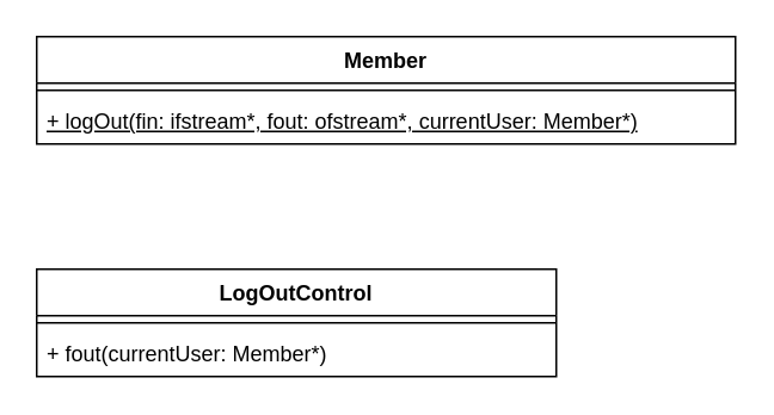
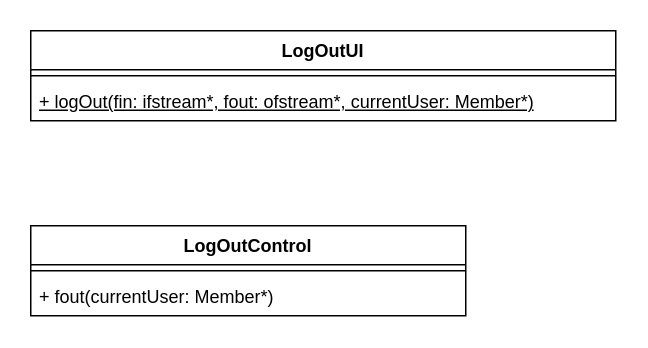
- <mxCell id="2" value="Member" style="swimlane;fontStyle=1;align=center;verticalAlign=top;childLayout=stackLayout;horizontal=1;startSize=26;horizontalStack=0;resizeParent=1;resizeParentMax=0;resizeLast=0;collapsible=1;marginBottom=0;whiteSpace=wrap;html=1;" vertex="1" parent="1"><mxGeometry x="20" y="20" width="390" height="60" as="geometry" /></mxCell>
+ <mxCell id="2" value="LogOutUI" style="swimlane;fontStyle=1;align=center;verticalAlign=top;childLayout=stackLayout;horizontal=1;startSize=26;horizontalStack=0;resizeParent=1;resizeParentMax=0;resizeLast=0;collapsible=1;marginBottom=0;whiteSpace=wrap;html=1;" vertex="1" parent="1"><mxGeometry x="20" y="20" width="390" height="60" as="geometry" /></mxCell>
